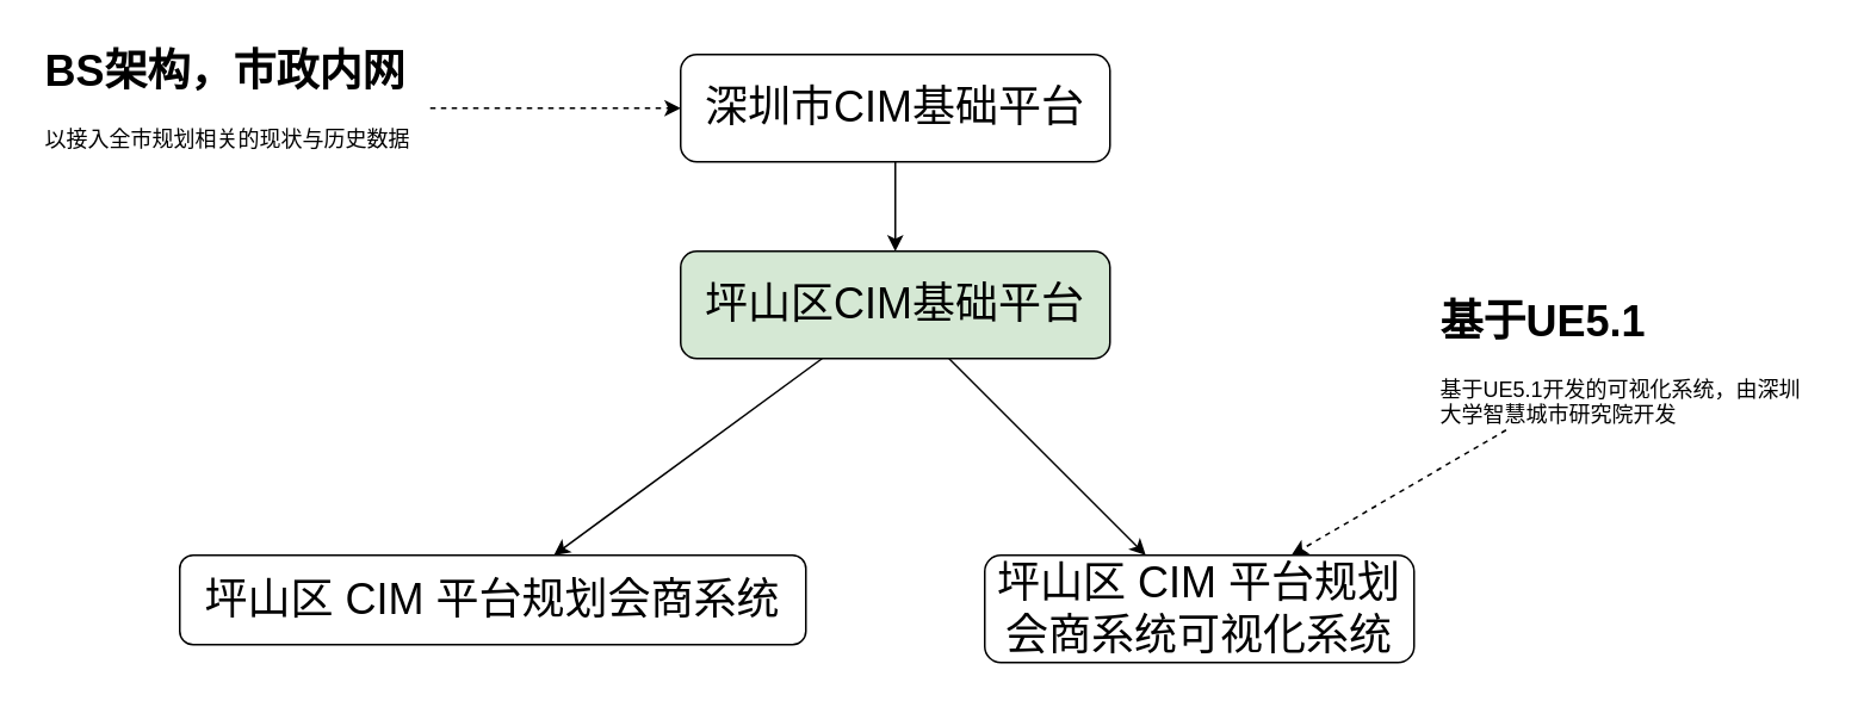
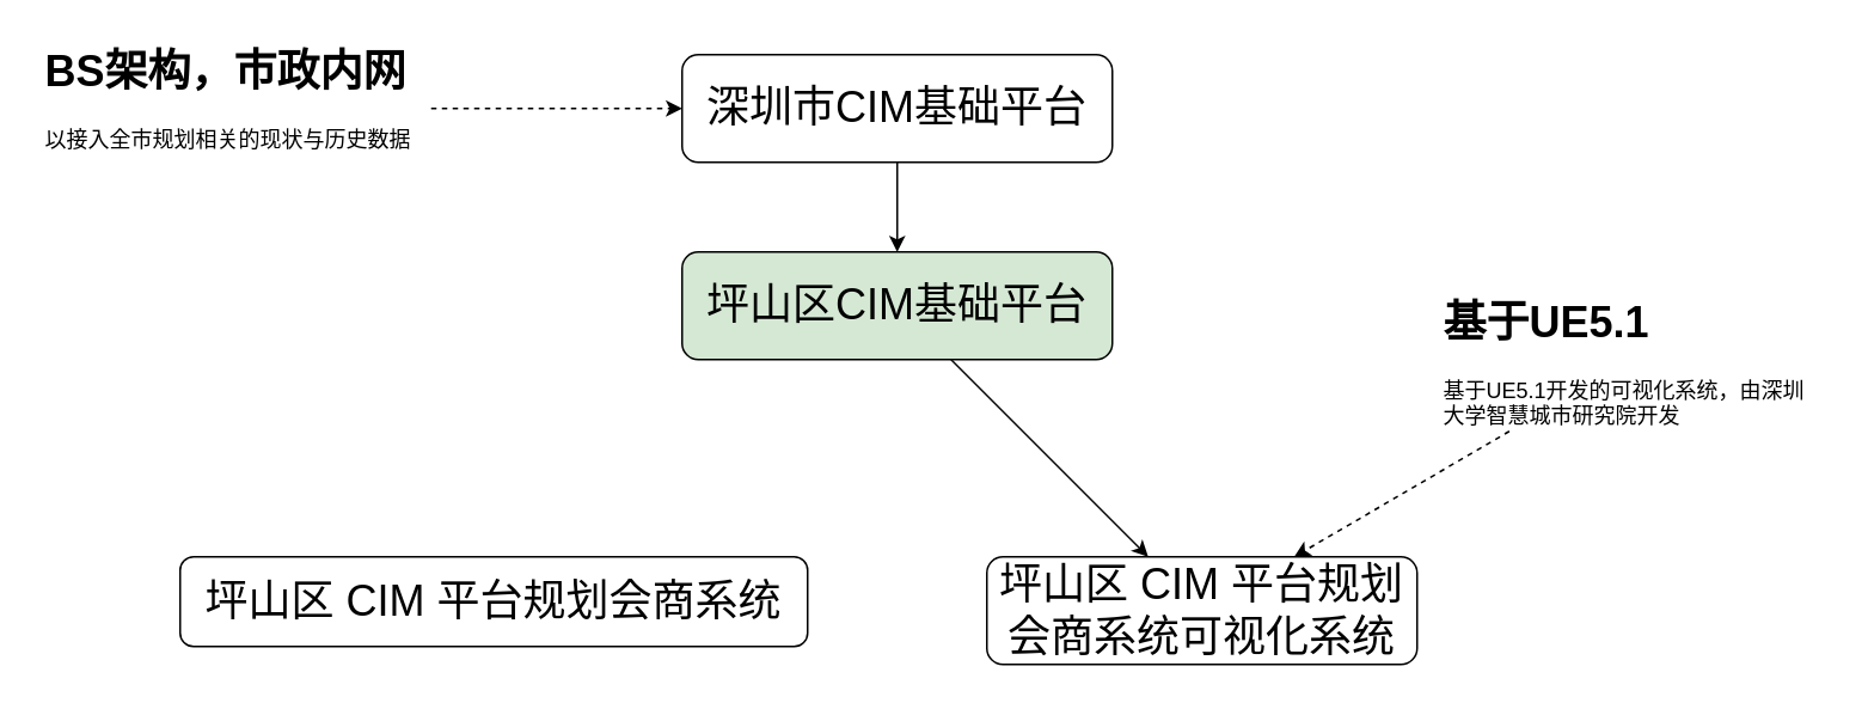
- <mxCell id="7" style="rounded=0;orthogonalLoop=1;jettySize=auto;html=1;" edge="1" parent="1" source="9" target="4"><mxGeometry relative="1" as="geometry" /></mxCell>
